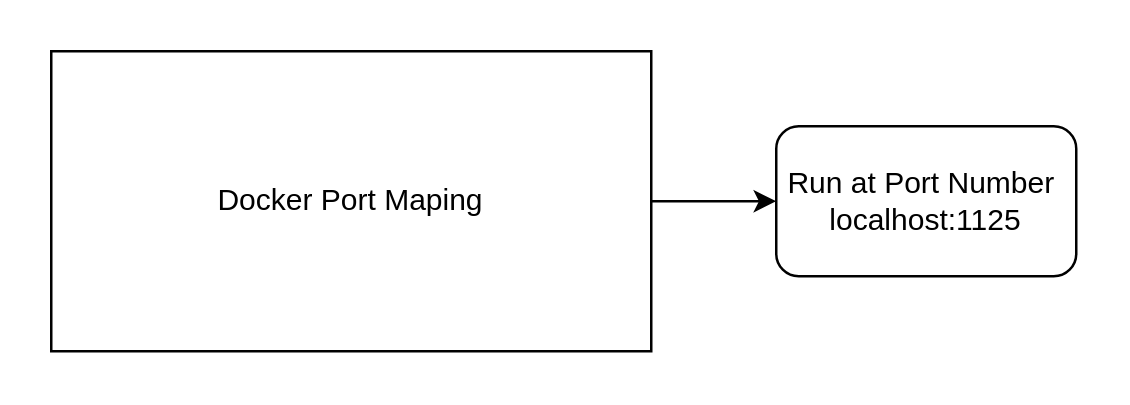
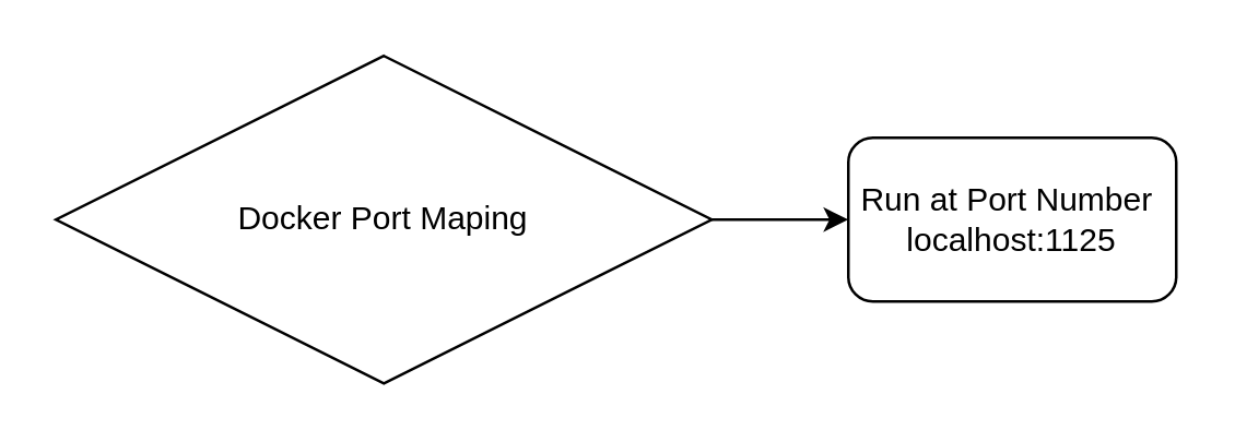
- <mxCell id="3" value="Docker Port Maping" style="rounded=0;whiteSpace=wrap;html=1;" vertex="1" parent="1"><mxGeometry x="20" y="20" width="240" height="120" as="geometry" /></mxCell>
+ <mxCell id="3" value="Docker Port Maping" style="rhombus;whiteSpace=wrap;html=1;" vertex="1" parent="1"><mxGeometry x="20" y="20" width="240" height="120" as="geometry" /></mxCell>
